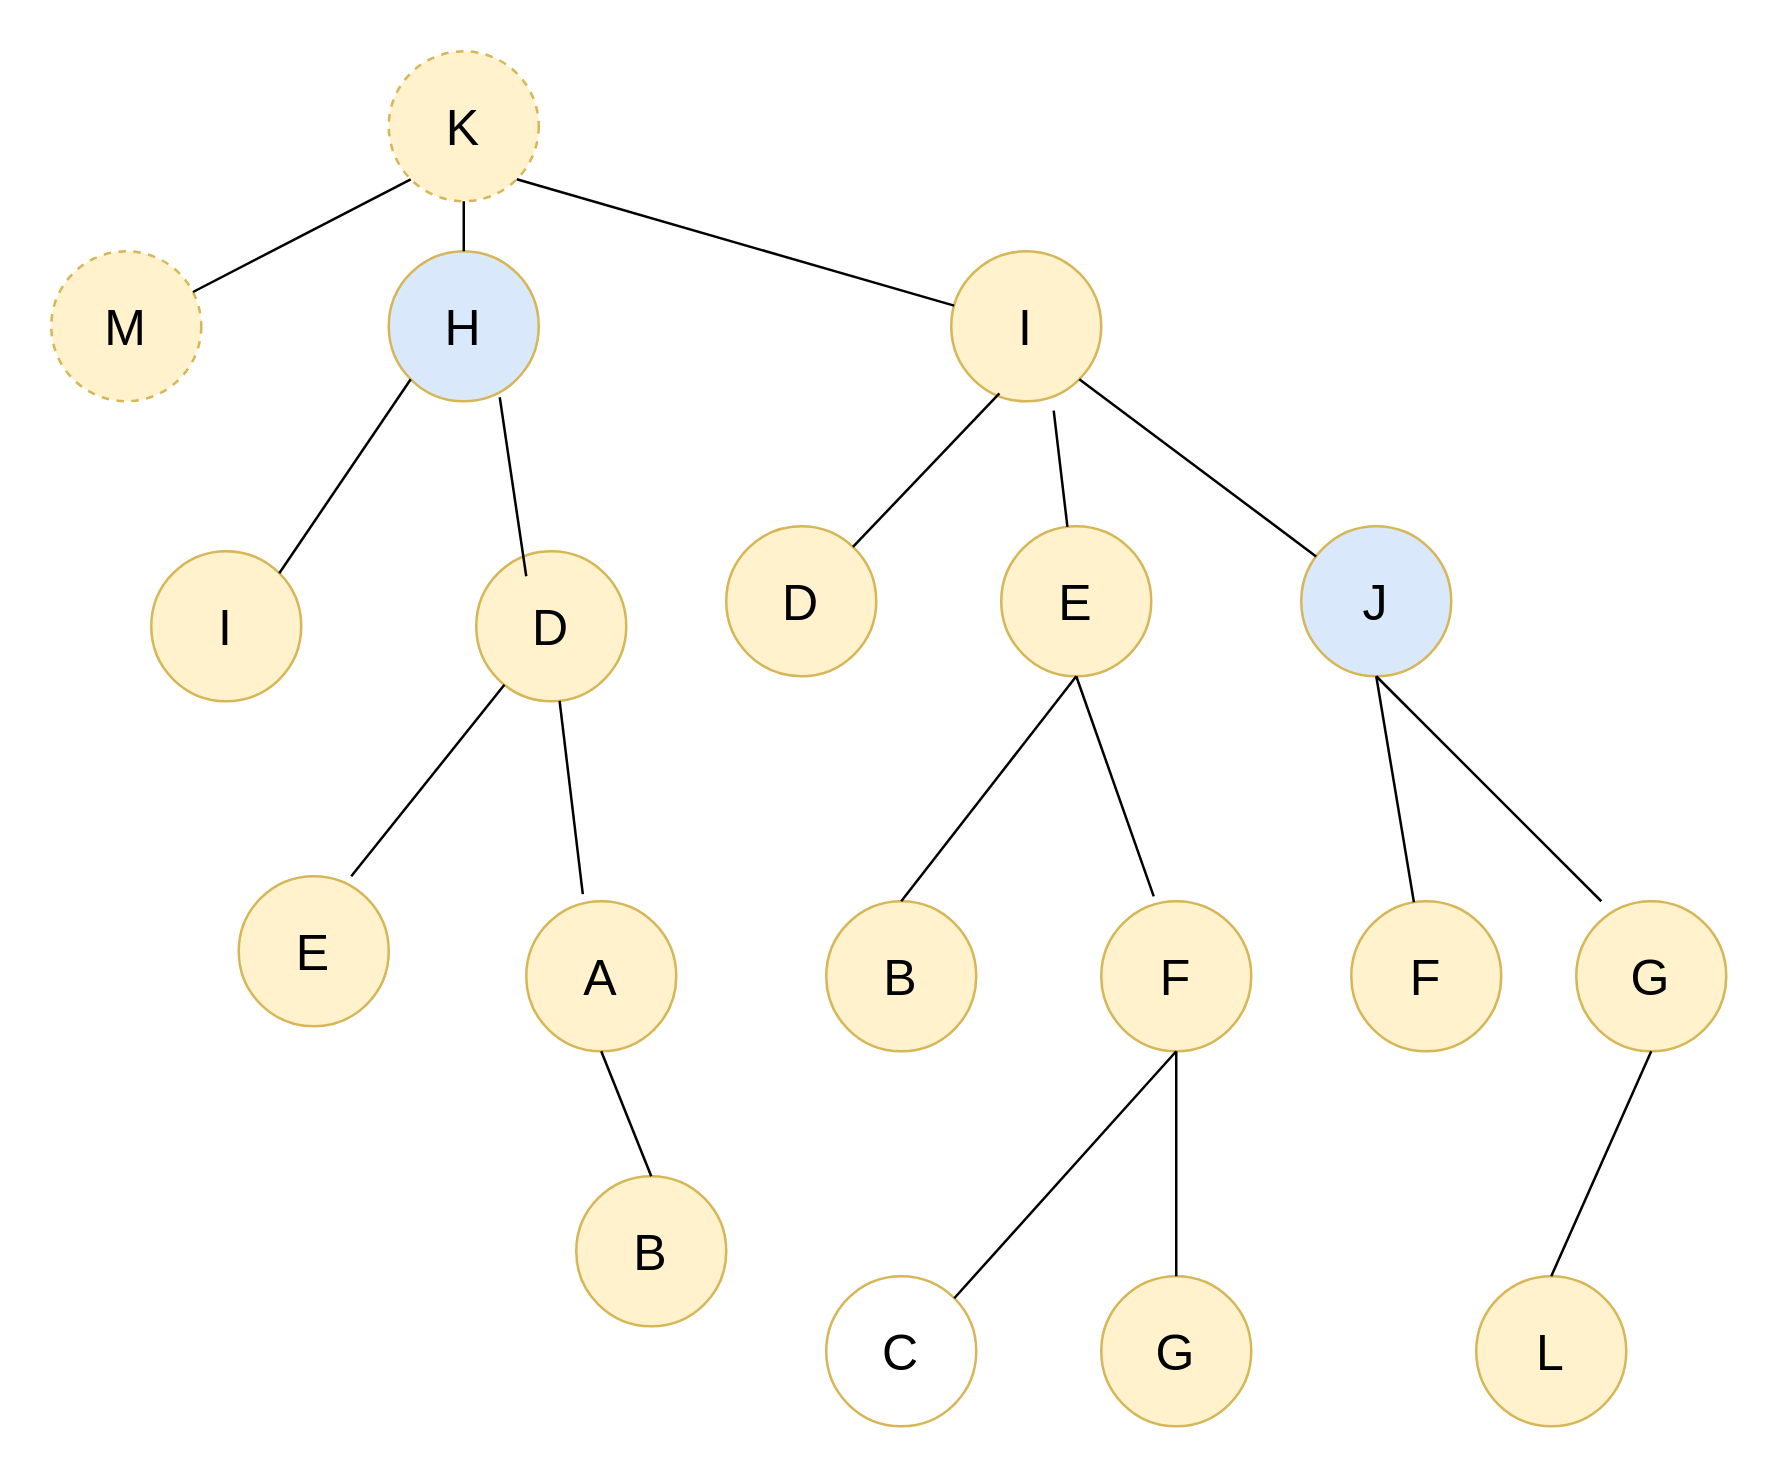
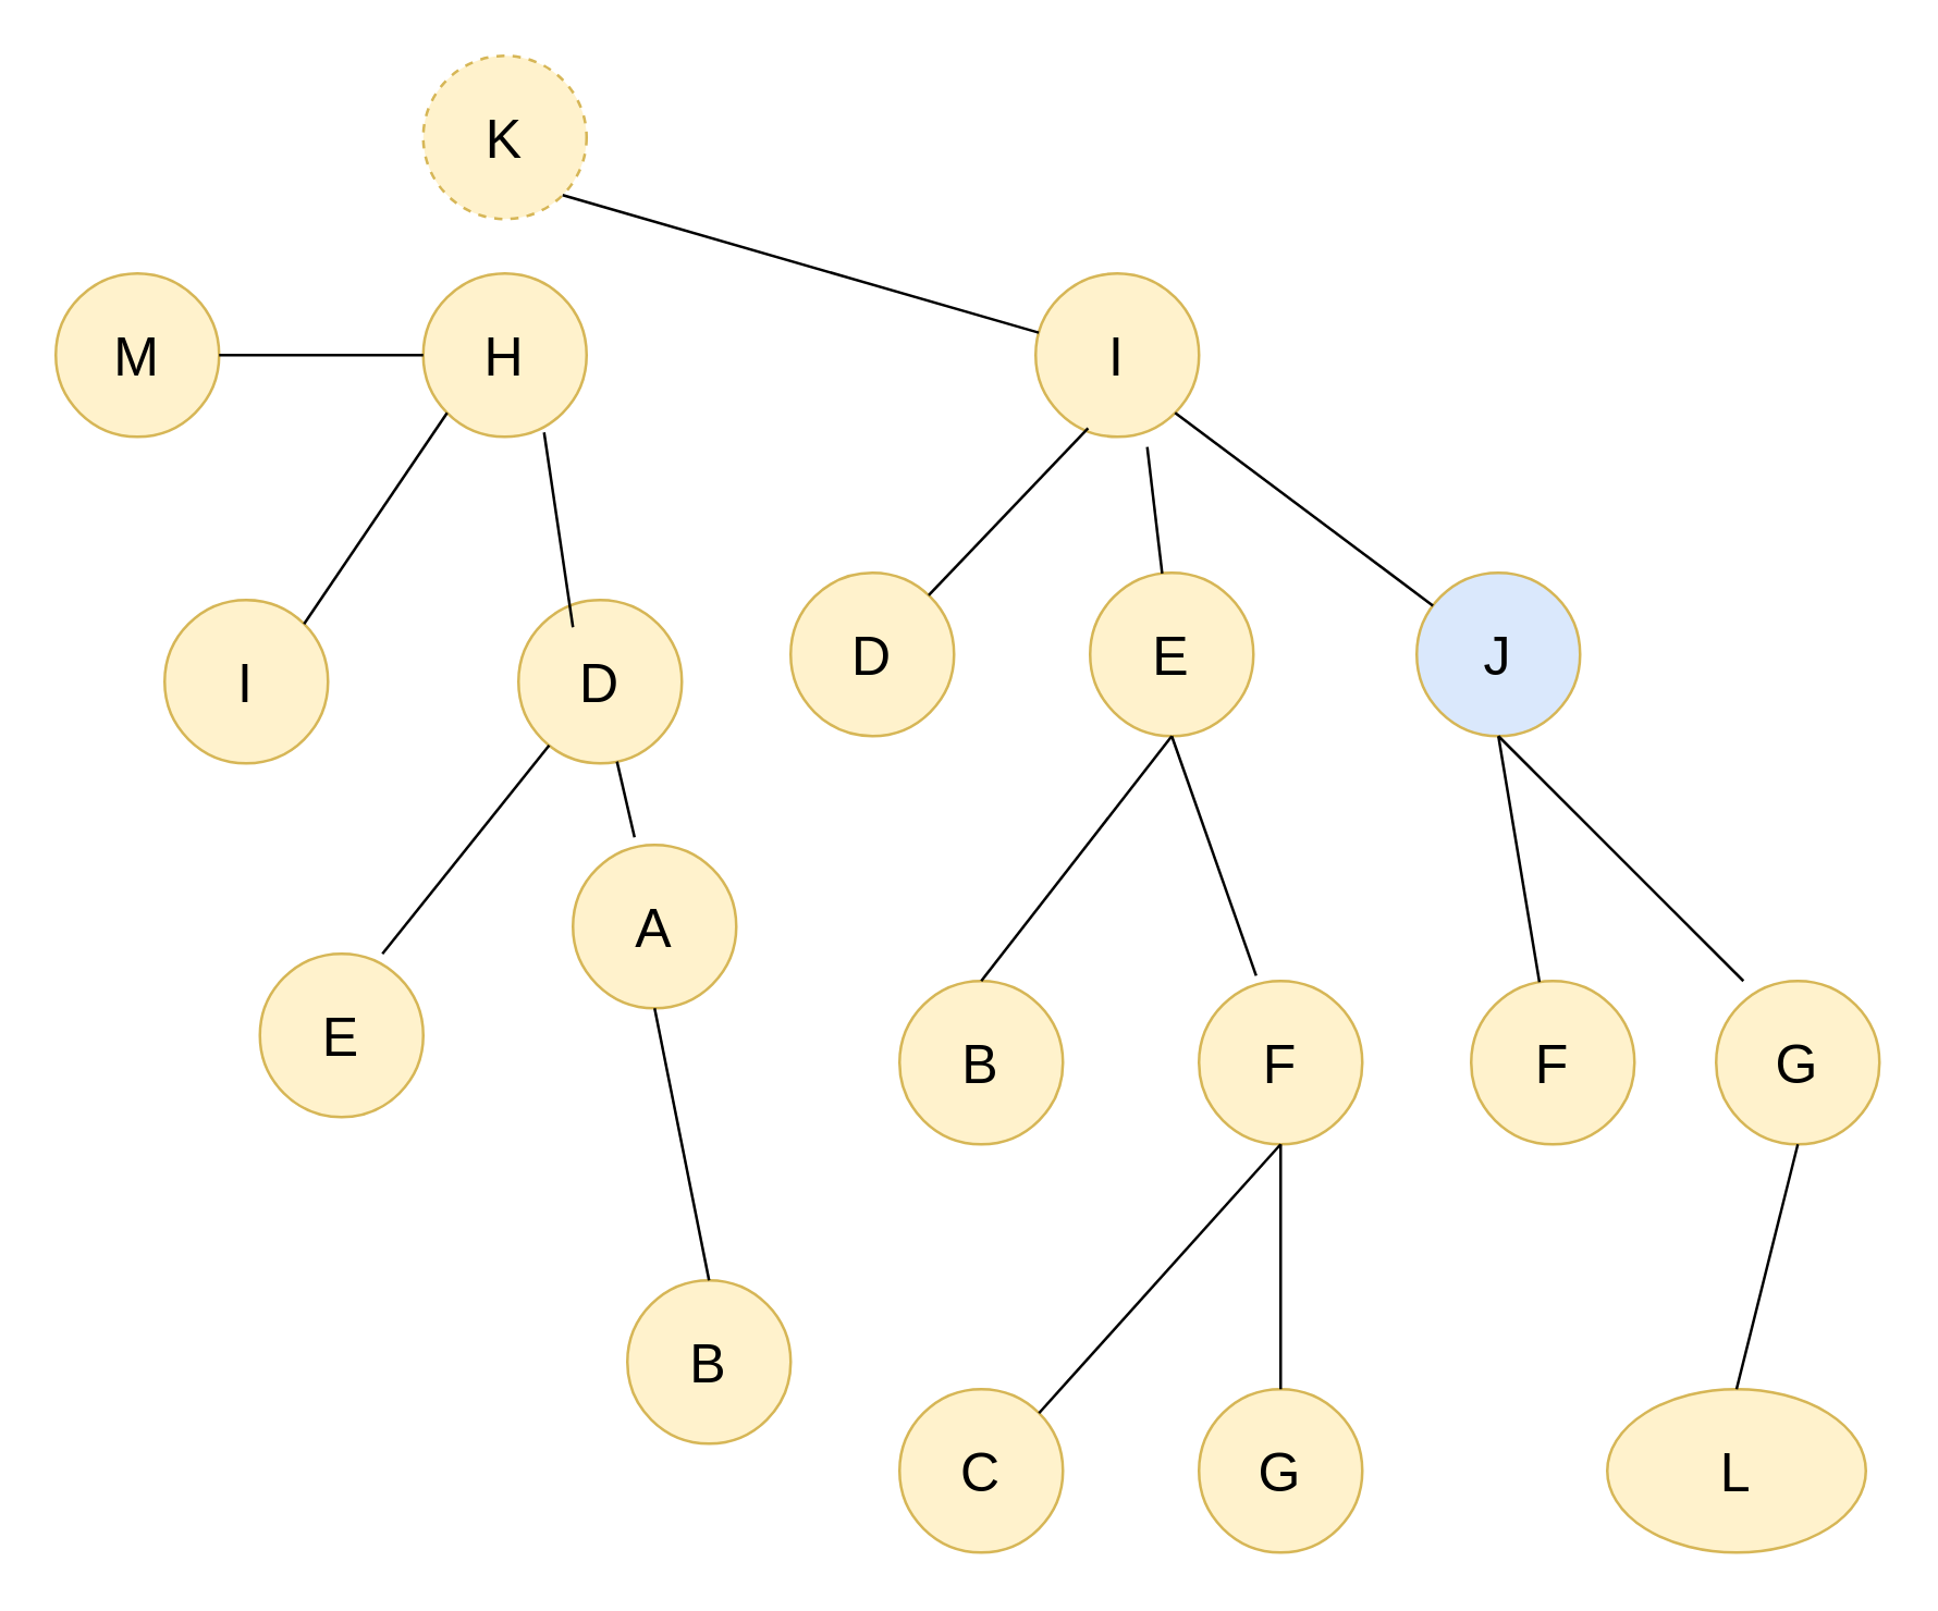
- <mxCell id="7" value="" style="endArrow=none;html=1;rounded=0;fontSize=20;entryX=0.5;entryY=1;entryDx=0;entryDy=0;" edge="1" parent="1" source="4" target="2"><mxGeometry width="50" height="50" relative="1" as="geometry"><mxPoint x="101.791" y="149.381" as="sourcePoint" /><mxPoint x="173.787" y="81.213" as="targetPoint" /></mxGeometry></mxCell>
- <mxCell id="6" value="" style="endArrow=none;html=1;rounded=0;fontSize=20;entryX=0;entryY=1;entryDx=0;entryDy=0;" edge="1" parent="1" source="3" target="2"><mxGeometry width="50" height="50" relative="1" as="geometry"><mxPoint x="240" y="290" as="sourcePoint" /><mxPoint x="290" y="240" as="targetPoint" /></mxGeometry></mxCell>
+ <mxCell id="6" value="" style="endArrow=none;html=1;rounded=0;fontSize=20;" edge="1" parent="1" source="3" target="4"><mxGeometry width="50" height="50" relative="1" as="geometry"><mxPoint x="240" y="290" as="sourcePoint" /><mxPoint x="290" y="240" as="targetPoint" /></mxGeometry></mxCell>
- <mxCell id="3" value="M" style="ellipse;whiteSpace=wrap;html=1;aspect=fixed;fillColor=#fff2cc;strokeColor=#d6b656;fontSize=20;dashed=1;" vertex="1" parent="1"><mxGeometry x="20" y="100" width="60" height="60" as="geometry" /></mxCell>
+ <mxCell id="3" value="M" style="ellipse;whiteSpace=wrap;html=1;aspect=fixed;fillColor=#fff2cc;strokeColor=#d6b656;fontSize=20;" vertex="1" parent="1"><mxGeometry x="20" y="100" width="60" height="60" as="geometry" /></mxCell>
- <mxCell id="4" value="H" style="ellipse;whiteSpace=wrap;html=1;aspect=fixed;fillColor=#dae8fc;strokeColor=#d6b656;fontSize=20;" vertex="1" parent="1"><mxGeometry x="155" y="100" width="60" height="60" as="geometry" /></mxCell>
+ <mxCell id="4" value="H" style="ellipse;whiteSpace=wrap;html=1;aspect=fixed;fillColor=#fff2cc;strokeColor=#d6b656;fontSize=20;" vertex="1" parent="1"><mxGeometry x="155" y="100" width="60" height="60" as="geometry" /></mxCell>
- <mxCell id="14" value="A" style="ellipse;whiteSpace=wrap;html=1;aspect=fixed;fillColor=#fff2cc;strokeColor=#d6b656;fontSize=20;" vertex="1" parent="1"><mxGeometry x="210" y="360" width="60" height="60" as="geometry" /></mxCell>
+ <mxCell id="14" value="A" style="ellipse;whiteSpace=wrap;html=1;aspect=fixed;fillColor=#fff2cc;strokeColor=#d6b656;fontSize=20;" vertex="1" parent="1"><mxGeometry x="210" y="310" width="60" height="60" as="geometry" /></mxCell>
- <mxCell id="27" value="C" style="ellipse;whiteSpace=wrap;html=1;aspect=fixed;fillColor=#ffffff;strokeColor=#d6b656;fontSize=20;" vertex="1" parent="1"><mxGeometry x="330" y="510" width="60" height="60" as="geometry" /></mxCell>
+ <mxCell id="27" value="C" style="ellipse;whiteSpace=wrap;html=1;aspect=fixed;fillColor=#fff2cc;strokeColor=#d6b656;fontSize=20;" vertex="1" parent="1"><mxGeometry x="330" y="510" width="60" height="60" as="geometry" /></mxCell>
- <mxCell id="31" value="L" style="ellipse;whiteSpace=wrap;html=1;aspect=fixed;fillColor=#fff2cc;strokeColor=#d6b656;fontSize=20;" vertex="1" parent="1"><mxGeometry x="590" y="510" width="60" height="60" as="geometry" /></mxCell>
+ <mxCell id="31" value="L" style="ellipse;whiteSpace=wrap;html=1;aspect=fixed;fillColor=#fff2cc;strokeColor=#d6b656;fontSize=20;" vertex="1" parent="1"><mxGeometry x="590" y="510" width="95" height="60" as="geometry" /></mxCell>
